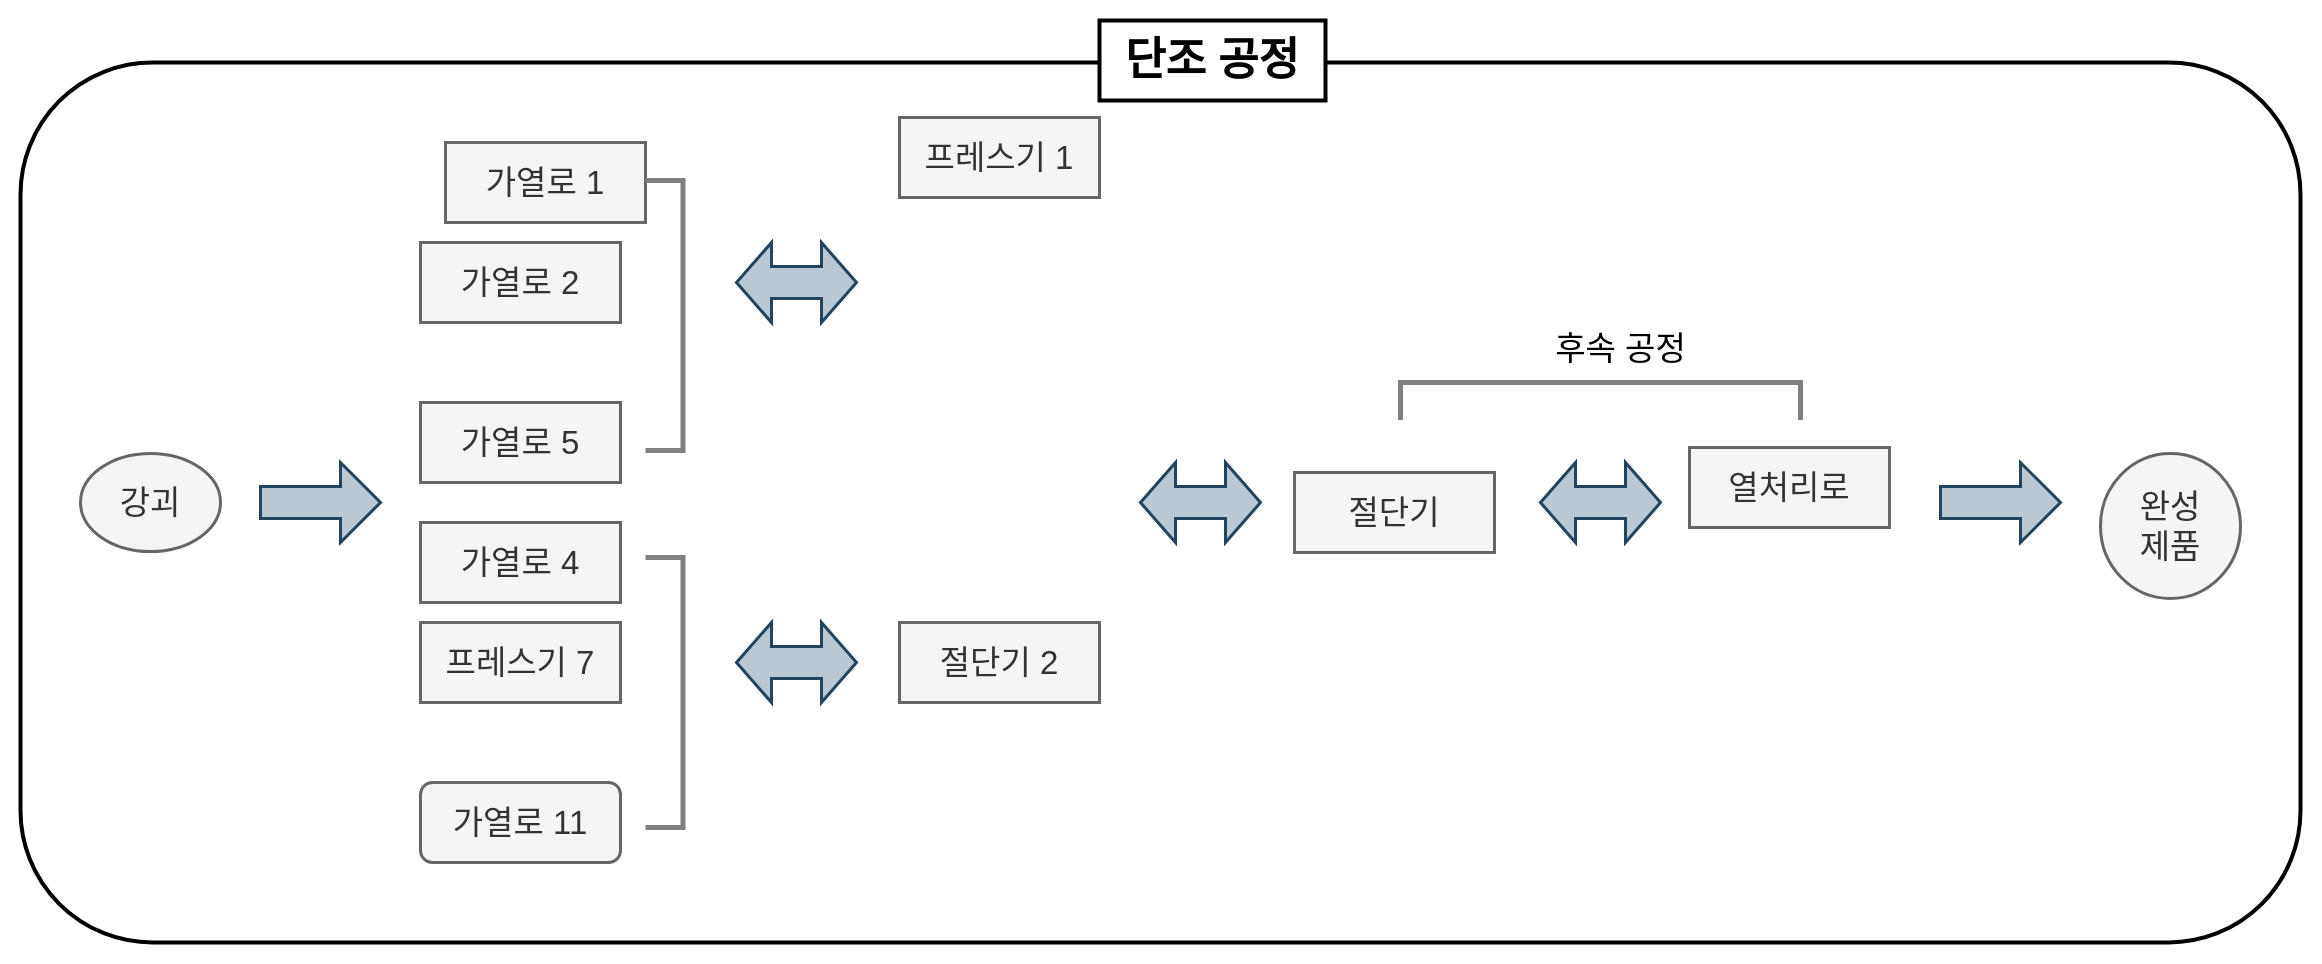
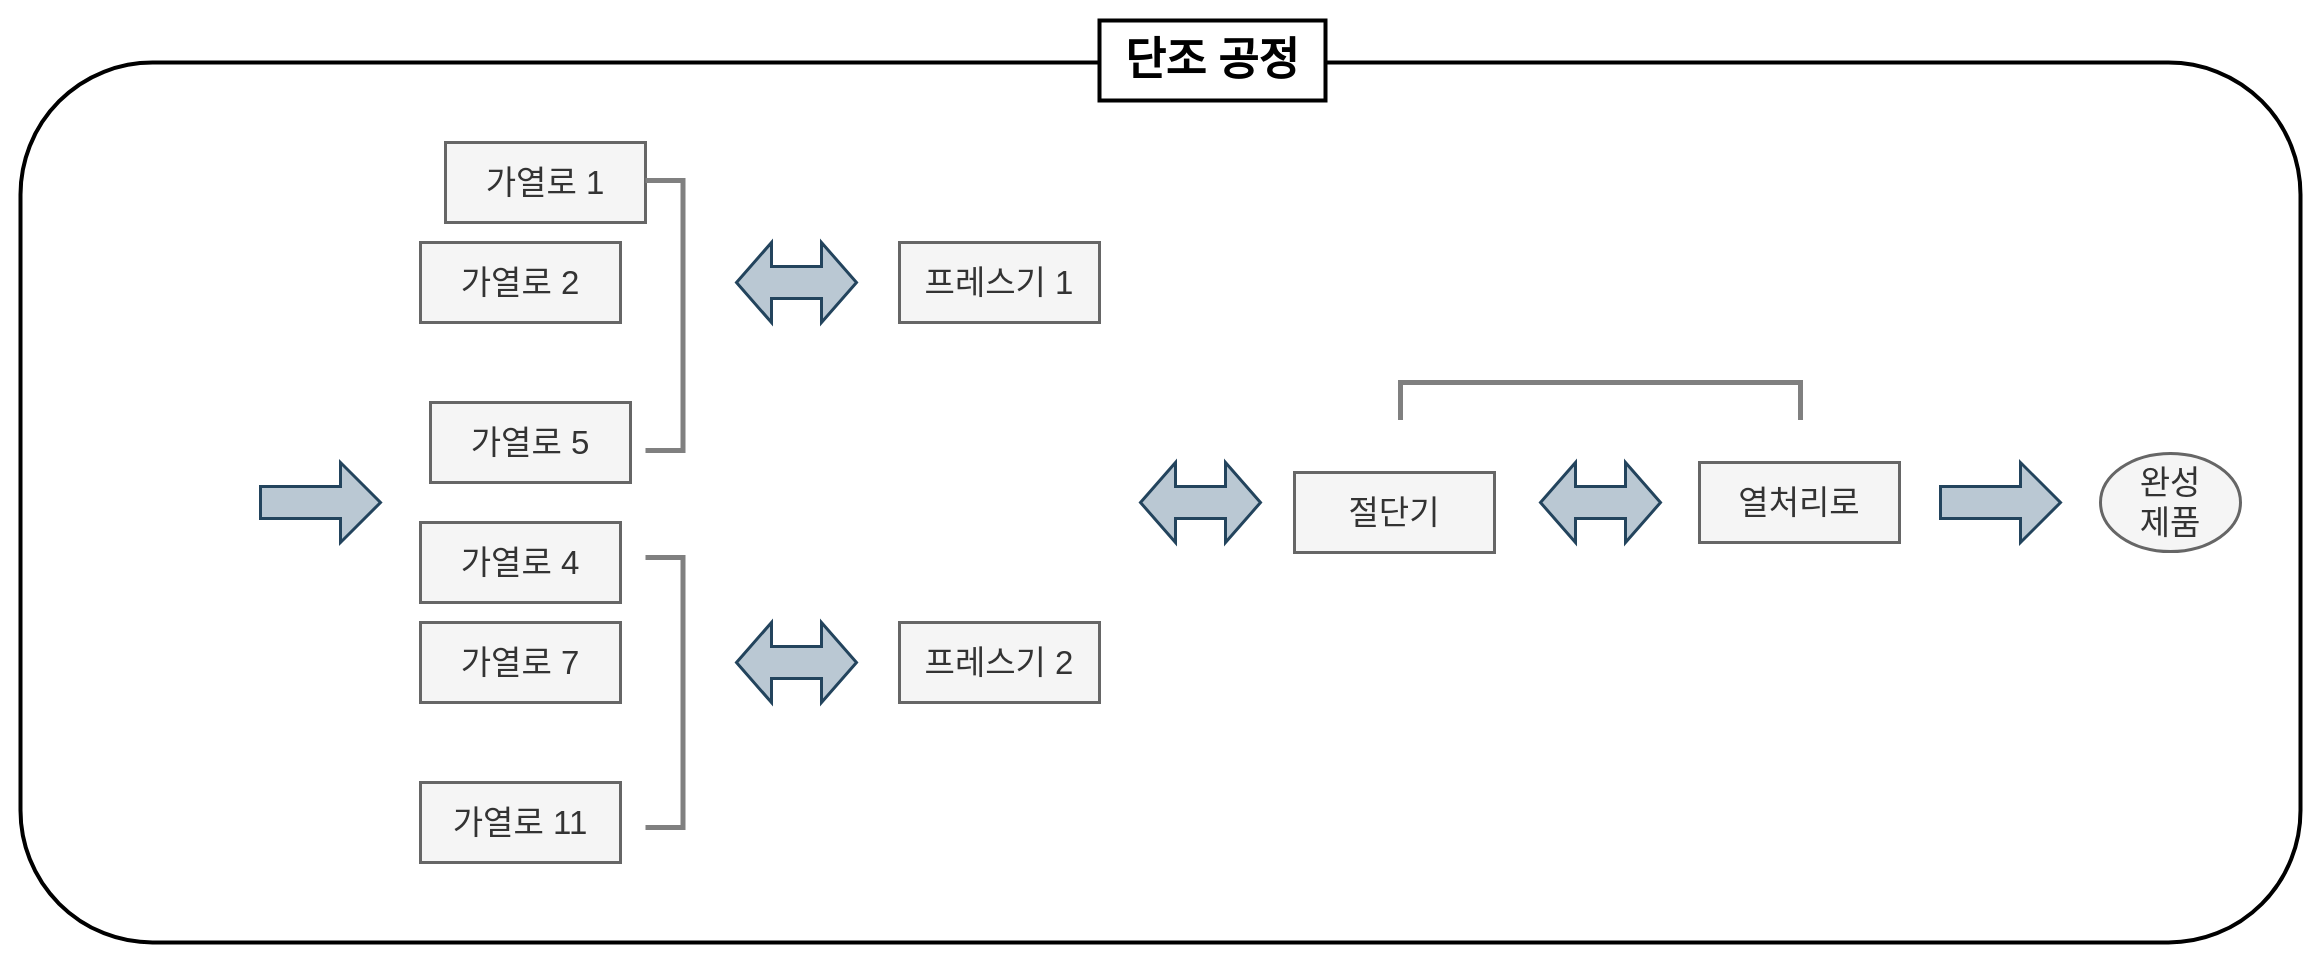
- <mxCell id="22" value="프레스기 1" style="rounded=0;whiteSpace=wrap;html=1;fontSize=33;fillColor=#f5f5f5;strokeColor=#666666;fontColor=#333333;strokeWidth=3;" parent="1" vertex="1"><mxGeometry x="899" y="117" width="200" height="80" as="geometry" /></mxCell>
+ <mxCell id="22" value="프레스기 1" style="rounded=0;whiteSpace=wrap;html=1;fontSize=33;fillColor=#f5f5f5;strokeColor=#666666;fontColor=#333333;strokeWidth=3;" parent="1" vertex="1"><mxGeometry x="899" y="242" width="200" height="80" as="geometry" /></mxCell>
- <mxCell id="28" value="&lt;font style=&quot;font-size: 33px ; background-color: rgb(255 , 255 , 255)&quot;&gt;후속 공정&lt;/font&gt;" style="text;html=1;strokeColor=none;fillColor=none;align=center;verticalAlign=middle;whiteSpace=wrap;rounded=0;fontSize=24;" parent="1" vertex="1"><mxGeometry x="1536" y="332.5" width="169" height="30" as="geometry" /></mxCell>
- <mxCell id="16" value="가열로 5" style="rounded=0;whiteSpace=wrap;html=1;fontSize=33;fillColor=#f5f5f5;strokeColor=#666666;fontColor=#333333;strokeWidth=3;" parent="1" vertex="1"><mxGeometry x="420" y="402" width="200" height="80" as="geometry" /></mxCell>
+ <mxCell id="16" value="가열로 5" style="rounded=0;whiteSpace=wrap;html=1;fontSize=33;fillColor=#f5f5f5;strokeColor=#666666;fontColor=#333333;strokeWidth=3;" parent="1" vertex="1"><mxGeometry x="430" y="402" width="200" height="80" as="geometry" /></mxCell>
- <mxCell id="26" value="열처리로" style="rounded=0;whiteSpace=wrap;html=1;fontSize=33;fillColor=#f5f5f5;strokeColor=#666666;fontColor=#333333;strokeWidth=3;" parent="1" vertex="1"><mxGeometry x="1689" y="447" width="200" height="80" as="geometry" /></mxCell>
+ <mxCell id="26" value="열처리로" style="rounded=0;whiteSpace=wrap;html=1;fontSize=33;fillColor=#f5f5f5;strokeColor=#666666;fontColor=#333333;strokeWidth=3;" parent="1" vertex="1"><mxGeometry x="1699" y="462" width="200" height="80" as="geometry" /></mxCell>
- <mxCell id="19" value="강괴" style="ellipse;whiteSpace=wrap;html=1;rounded=0;fontSize=33;strokeWidth=3;fillColor=#f5f5f5;strokeColor=#666666;fontColor=#333333;" parent="1" vertex="1"><mxGeometry x="80" y="453" width="140" height="98" as="geometry" /></mxCell>
- <mxCell id="10" value="완성&lt;br style=&quot;font-size: 33px;&quot;&gt;제품" style="ellipse;whiteSpace=wrap;html=1;rounded=0;fontSize=33;strokeWidth=3;fillColor=#f5f5f5;strokeColor=#666666;fontColor=#333333;" parent="1" vertex="1"><mxGeometry x="2100" y="453" width="140" height="145" as="geometry" /></mxCell>
+ <mxCell id="10" value="완성&lt;br style=&quot;font-size: 33px;&quot;&gt;제품" style="ellipse;whiteSpace=wrap;html=1;rounded=0;fontSize=33;strokeWidth=3;fillColor=#f5f5f5;strokeColor=#666666;fontColor=#333333;" parent="1" vertex="1"><mxGeometry x="2100" y="453" width="140" height="98" as="geometry" /></mxCell>
- <mxCell id="5" value="프레스기 7" style="rounded=0;whiteSpace=wrap;html=1;fontSize=33;fillColor=#f5f5f5;strokeColor=#666666;fontColor=#333333;strokeWidth=3;" parent="3" vertex="1"><mxGeometry y="100" width="200" height="80" as="geometry" /></mxCell>
+ <mxCell id="5" value="가열로 7" style="rounded=0;whiteSpace=wrap;html=1;fontSize=33;fillColor=#f5f5f5;strokeColor=#666666;fontColor=#333333;strokeWidth=3;" parent="3" vertex="1"><mxGeometry y="100" width="200" height="80" as="geometry" /></mxCell>
- <mxCell id="21" value="절단기 2" style="rounded=0;whiteSpace=wrap;html=1;fontSize=33;fillColor=#f5f5f5;strokeColor=#666666;fontColor=#333333;strokeWidth=3;" parent="1" vertex="1"><mxGeometry x="899" y="622" width="200" height="80" as="geometry" /></mxCell>
+ <mxCell id="21" value="프레스기 2" style="rounded=0;whiteSpace=wrap;html=1;fontSize=33;fillColor=#f5f5f5;strokeColor=#666666;fontColor=#333333;strokeWidth=3;" parent="1" vertex="1"><mxGeometry x="899" y="622" width="200" height="80" as="geometry" /></mxCell>
- <mxCell id="6" value="가열로 11" style="whiteSpace=wrap;html=1;fontSize=33;fillColor=#f5f5f5;strokeColor=#666666;fontColor=#333333;strokeWidth=3;rounded=1;" parent="3" vertex="1"><mxGeometry y="260" width="200" height="80" as="geometry" /></mxCell>
+ <mxCell id="6" value="가열로 11" style="rounded=0;whiteSpace=wrap;html=1;fontSize=33;fillColor=#f5f5f5;strokeColor=#666666;fontColor=#333333;strokeWidth=3;" parent="3" vertex="1"><mxGeometry y="260" width="200" height="80" as="geometry" /></mxCell>
